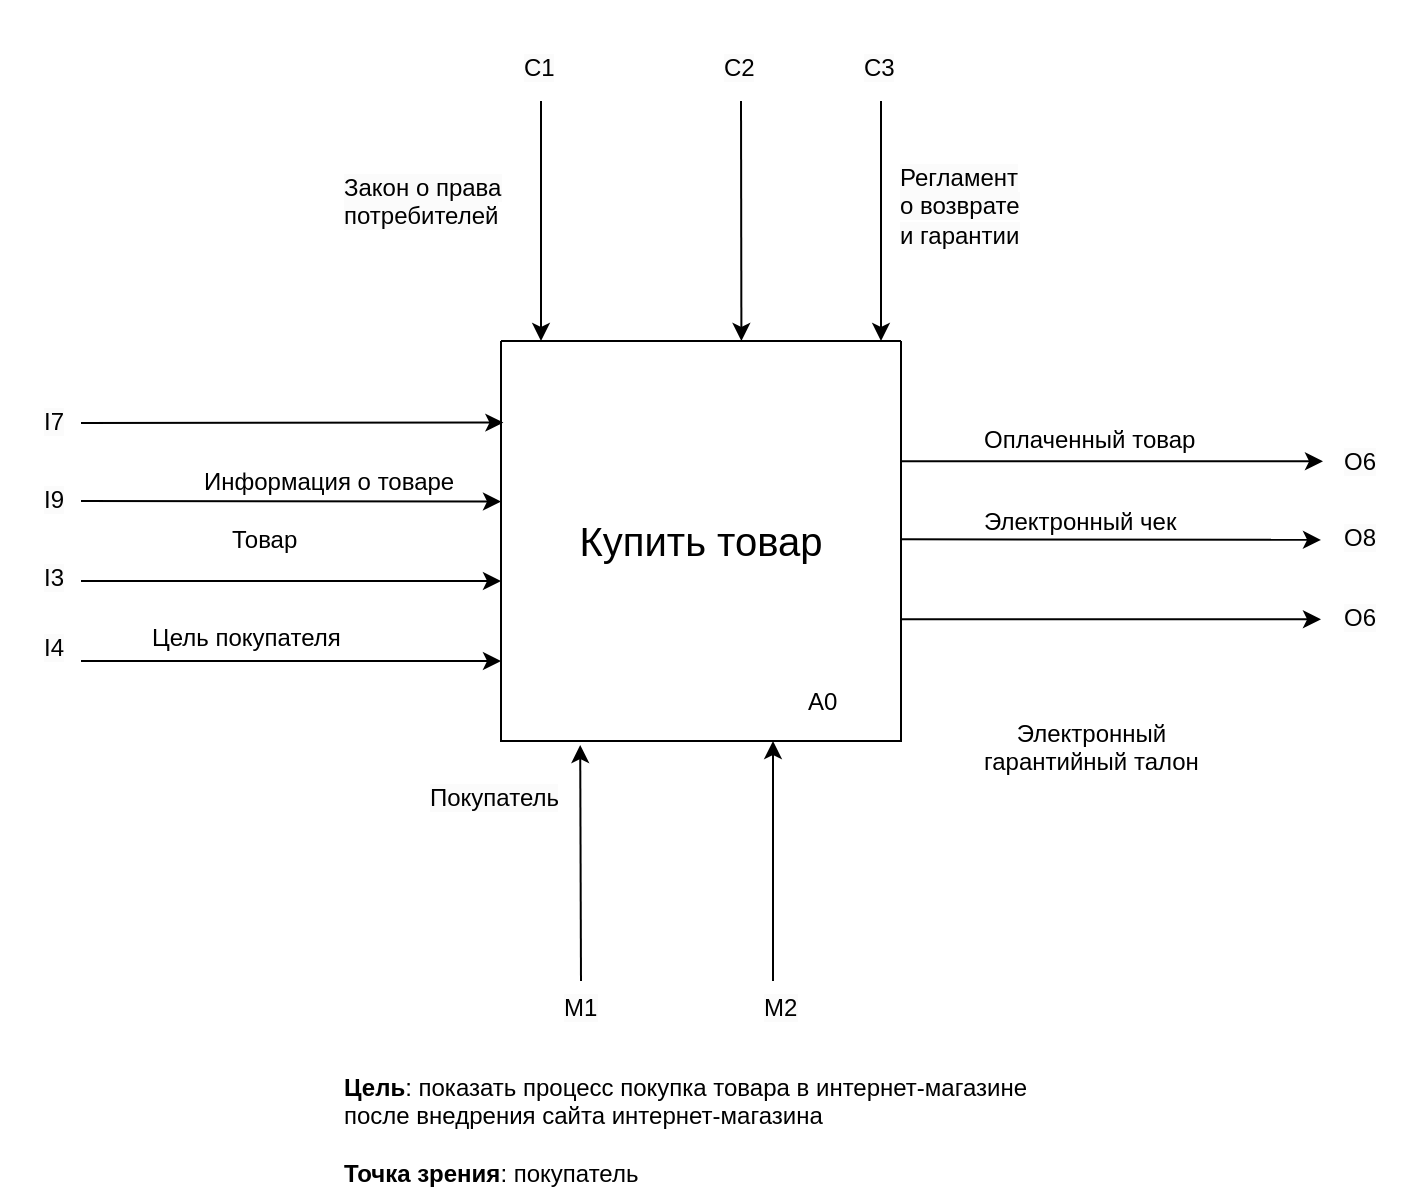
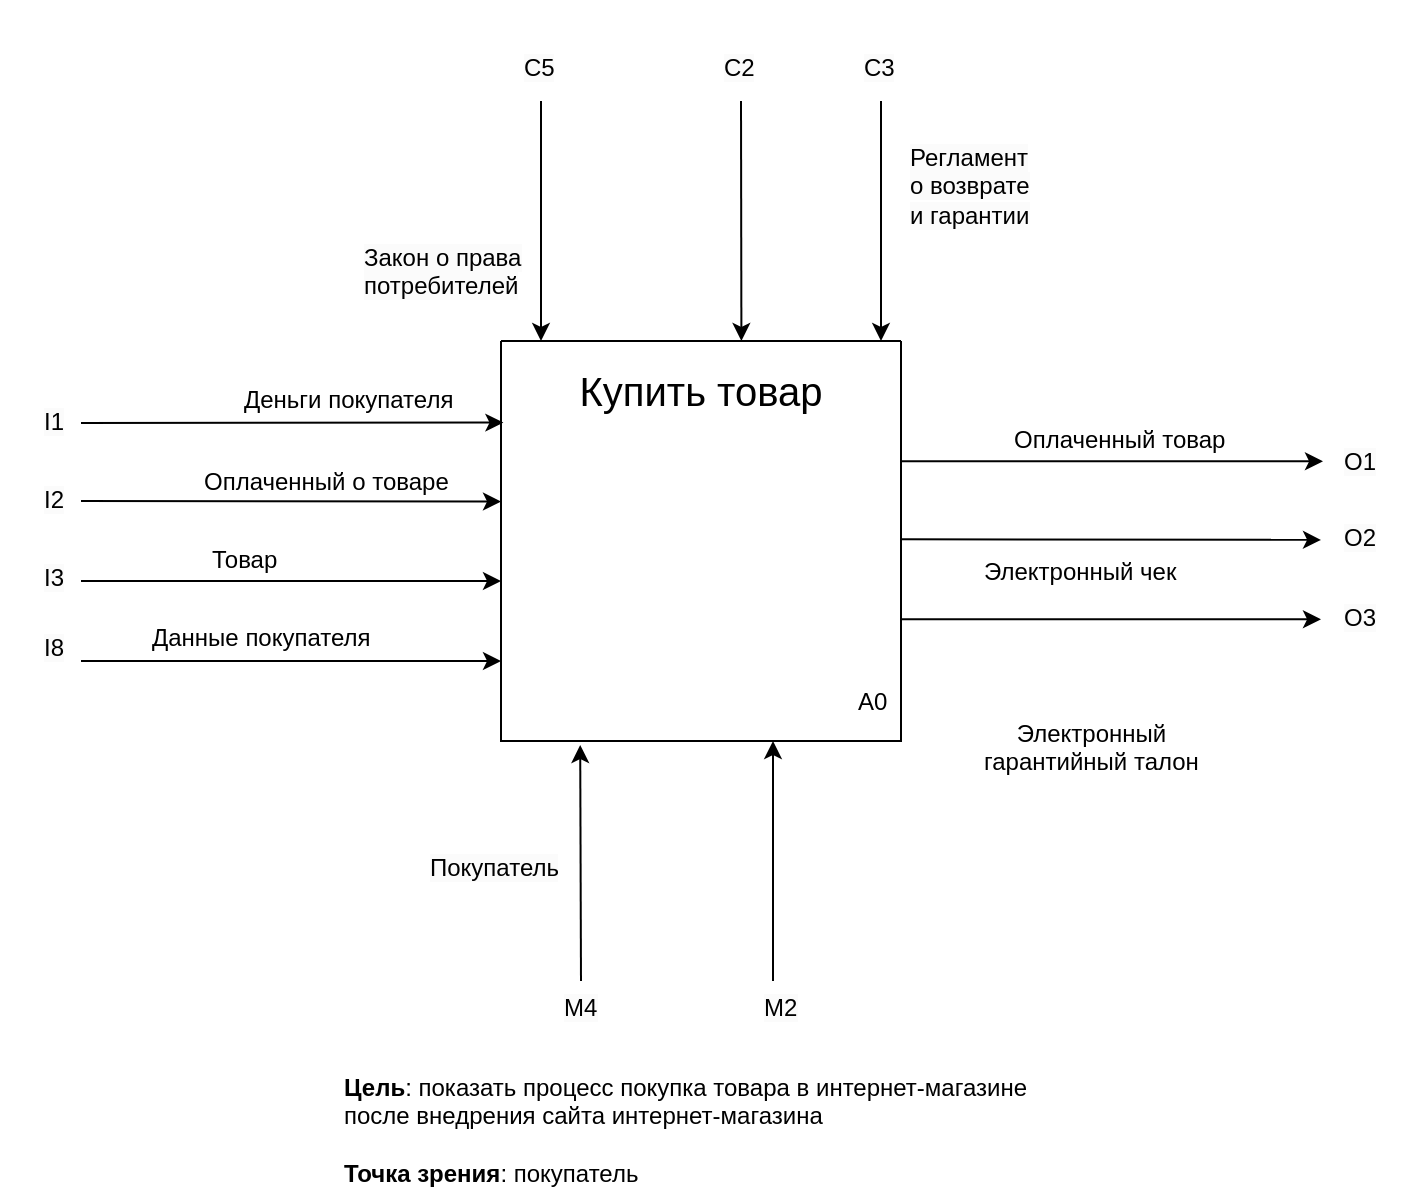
- <mxCell id="10" value="&lt;span style=&quot;caret-color: rgb(0, 0, 0); color: rgb(0, 0, 0); font-family: Helvetica; font-style: normal; font-variant-caps: normal; font-weight: 400; letter-spacing: normal; text-align: center; text-indent: 0px; text-transform: none; word-spacing: 0px; -webkit-text-stroke-width: 0px; background-color: rgb(251, 251, 251); text-decoration: none; float: none; display: inline !important;&quot;&gt;&lt;font style=&quot;font-size: 12px;&quot;&gt;С1&lt;/font&gt;&lt;/span&gt;" style="text;whiteSpace=wrap;html=1;" vertex="1" parent="1"><mxGeometry x="260" y="20" width="20" height="30" as="geometry" /></mxCell>
+ <mxCell id="10" value="&lt;span style=&quot;caret-color: rgb(0, 0, 0); color: rgb(0, 0, 0); font-family: Helvetica; font-style: normal; font-variant-caps: normal; font-weight: 400; letter-spacing: normal; text-align: center; text-indent: 0px; text-transform: none; word-spacing: 0px; -webkit-text-stroke-width: 0px; background-color: rgb(251, 251, 251); text-decoration: none; float: none; display: inline !important;&quot;&gt;&lt;font style=&quot;font-size: 12px;&quot;&gt;С5&lt;/font&gt;&lt;/span&gt;" style="text;whiteSpace=wrap;html=1;" vertex="1" parent="1"><mxGeometry x="260" y="20" width="20" height="30" as="geometry" /></mxCell>
- <mxCell id="8" value="&lt;span style=&quot;caret-color: rgb(0, 0, 0); color: rgb(0, 0, 0); font-family: Helvetica; font-style: normal; font-variant-caps: normal; font-weight: 400; letter-spacing: normal; text-align: center; text-indent: 0px; text-transform: none; word-spacing: 0px; -webkit-text-stroke-width: 0px; background-color: rgb(251, 251, 251); text-decoration: none; float: none; display: inline !important;&quot;&gt;&lt;font style=&quot;font-size: 12px;&quot;&gt;Закон о права потребителей&lt;/font&gt;&lt;/span&gt;" style="text;whiteSpace=wrap;html=1;" vertex="1" parent="1"><mxGeometry x="170" y="80" width="90" height="40" as="geometry" /></mxCell>
+ <mxCell id="8" value="&lt;span style=&quot;caret-color: rgb(0, 0, 0); color: rgb(0, 0, 0); font-family: Helvetica; font-style: normal; font-variant-caps: normal; font-weight: 400; letter-spacing: normal; text-align: center; text-indent: 0px; text-transform: none; word-spacing: 0px; -webkit-text-stroke-width: 0px; background-color: rgb(251, 251, 251); text-decoration: none; float: none; display: inline !important;&quot;&gt;&lt;font style=&quot;font-size: 12px;&quot;&gt;Закон о права потребителей&lt;/font&gt;&lt;/span&gt;" style="text;whiteSpace=wrap;html=1;" vertex="1" parent="1"><mxGeometry x="180" y="115" width="90" height="40" as="geometry" /></mxCell>
- <mxCell id="9" value="&lt;span style=&quot;caret-color: rgb(0, 0, 0); color: rgb(0, 0, 0); font-family: Helvetica; font-style: normal; font-variant-caps: normal; font-weight: 400; letter-spacing: normal; text-align: center; text-indent: 0px; text-transform: none; word-spacing: 0px; -webkit-text-stroke-width: 0px; background-color: rgb(251, 251, 251); text-decoration: none; float: none; display: inline !important;&quot;&gt;&lt;font style=&quot;font-size: 12px;&quot;&gt;Регламент &lt;br&gt;о возврате и гарантии&lt;/font&gt;&lt;/span&gt;" style="text;whiteSpace=wrap;html=1;" vertex="1" parent="1"><mxGeometry x="448" y="75" width="70" height="50" as="geometry" /></mxCell>
+ <mxCell id="9" value="&lt;span style=&quot;caret-color: rgb(0, 0, 0); color: rgb(0, 0, 0); font-family: Helvetica; font-style: normal; font-variant-caps: normal; font-weight: 400; letter-spacing: normal; text-align: center; text-indent: 0px; text-transform: none; word-spacing: 0px; -webkit-text-stroke-width: 0px; background-color: rgb(251, 251, 251); text-decoration: none; float: none; display: inline !important;&quot;&gt;&lt;font style=&quot;font-size: 12px;&quot;&gt;Регламент &lt;br&gt;о возврате и гарантии&lt;/font&gt;&lt;/span&gt;" style="text;whiteSpace=wrap;html=1;" vertex="1" parent="1"><mxGeometry x="453" y="65" width="70" height="50" as="geometry" /></mxCell>
+ <mxCell id="17" value="&lt;div style=&quot;text-align: center;&quot;&gt;Деньги покупателя&lt;/div&gt;" style="text;whiteSpace=wrap;html=1;" vertex="1" parent="1"><mxGeometry x="120" y="186" width="120" height="20" as="geometry" /></mxCell>
- <mxCell id="21" value="&lt;span style=&quot;caret-color: rgb(0, 0, 0); color: rgb(0, 0, 0); font-family: Helvetica; font-style: normal; font-variant-caps: normal; font-weight: 400; letter-spacing: normal; text-align: center; text-indent: 0px; text-transform: none; word-spacing: 0px; -webkit-text-stroke-width: 0px; background-color: rgb(251, 251, 251); text-decoration: none; float: none; display: inline !important;&quot;&gt;&lt;font style=&quot;font-size: 12px;&quot;&gt;I7&lt;/font&gt;&lt;/span&gt;" style="text;whiteSpace=wrap;html=1;" vertex="1" parent="1"><mxGeometry x="20" y="197" width="20" height="30" as="geometry" /></mxCell>
+ <mxCell id="21" value="&lt;span style=&quot;caret-color: rgb(0, 0, 0); color: rgb(0, 0, 0); font-family: Helvetica; font-style: normal; font-variant-caps: normal; font-weight: 400; letter-spacing: normal; text-align: center; text-indent: 0px; text-transform: none; word-spacing: 0px; -webkit-text-stroke-width: 0px; background-color: rgb(251, 251, 251); text-decoration: none; float: none; display: inline !important;&quot;&gt;&lt;font style=&quot;font-size: 12px;&quot;&gt;I1&lt;/font&gt;&lt;/span&gt;" style="text;whiteSpace=wrap;html=1;" vertex="1" parent="1"><mxGeometry x="20" y="197" width="20" height="30" as="geometry" /></mxCell>
- <mxCell id="28" value="&lt;div style=&quot;text-align: center;&quot;&gt;Оплаченный товар&lt;/div&gt;" style="text;whiteSpace=wrap;html=1;" vertex="1" parent="1"><mxGeometry x="490" y="206.09" width="120" height="20" as="geometry" /></mxCell>
+ <mxCell id="28" value="&lt;div style=&quot;text-align: center;&quot;&gt;Оплаченный товар&lt;/div&gt;" style="text;whiteSpace=wrap;html=1;" vertex="1" parent="1"><mxGeometry x="505" y="206.09" width="120" height="20" as="geometry" /></mxCell>
- <mxCell id="31" value="&lt;span style=&quot;caret-color: rgb(0, 0, 0); color: rgb(0, 0, 0); font-family: Helvetica; font-style: normal; font-variant-caps: normal; font-weight: 400; letter-spacing: normal; text-align: center; text-indent: 0px; text-transform: none; word-spacing: 0px; -webkit-text-stroke-width: 0px; background-color: rgb(251, 251, 251); text-decoration: none; float: none; display: inline !important;&quot;&gt;&lt;font style=&quot;font-size: 12px;&quot;&gt;О6&lt;/font&gt;&lt;/span&gt;" style="text;whiteSpace=wrap;html=1;" vertex="1" parent="1"><mxGeometry x="670" y="217" width="20" height="30" as="geometry" /></mxCell>
+ <mxCell id="31" value="&lt;span style=&quot;caret-color: rgb(0, 0, 0); color: rgb(0, 0, 0); font-family: Helvetica; font-style: normal; font-variant-caps: normal; font-weight: 400; letter-spacing: normal; text-align: center; text-indent: 0px; text-transform: none; word-spacing: 0px; -webkit-text-stroke-width: 0px; background-color: rgb(251, 251, 251); text-decoration: none; float: none; display: inline !important;&quot;&gt;&lt;font style=&quot;font-size: 12px;&quot;&gt;О1&lt;/font&gt;&lt;/span&gt;" style="text;whiteSpace=wrap;html=1;" vertex="1" parent="1"><mxGeometry x="670" y="217" width="20" height="30" as="geometry" /></mxCell>
- <mxCell id="18" value="&lt;div style=&quot;text-align: center;&quot;&gt;Информация о товаре&lt;/div&gt;" style="text;whiteSpace=wrap;html=1;" vertex="1" parent="1"><mxGeometry x="100" y="227" width="140" height="20" as="geometry" /></mxCell>
+ <mxCell id="18" value="&lt;div style=&quot;text-align: center;&quot;&gt;Оплаченный о товаре&lt;/div&gt;" style="text;whiteSpace=wrap;html=1;" vertex="1" parent="1"><mxGeometry x="100" y="227" width="140" height="20" as="geometry" /></mxCell>
- <mxCell id="22" value="&lt;span style=&quot;caret-color: rgb(0, 0, 0); color: rgb(0, 0, 0); font-family: Helvetica; font-style: normal; font-variant-caps: normal; font-weight: 400; letter-spacing: normal; text-align: center; text-indent: 0px; text-transform: none; word-spacing: 0px; -webkit-text-stroke-width: 0px; background-color: rgb(251, 251, 251); text-decoration: none; float: none; display: inline !important;&quot;&gt;&lt;font style=&quot;font-size: 12px;&quot;&gt;I9&lt;/font&gt;&lt;/span&gt;" style="text;whiteSpace=wrap;html=1;" vertex="1" parent="1"><mxGeometry x="20" y="236" width="20" height="30" as="geometry" /></mxCell>
+ <mxCell id="22" value="&lt;span style=&quot;caret-color: rgb(0, 0, 0); color: rgb(0, 0, 0); font-family: Helvetica; font-style: normal; font-variant-caps: normal; font-weight: 400; letter-spacing: normal; text-align: center; text-indent: 0px; text-transform: none; word-spacing: 0px; -webkit-text-stroke-width: 0px; background-color: rgb(251, 251, 251); text-decoration: none; float: none; display: inline !important;&quot;&gt;&lt;font style=&quot;font-size: 12px;&quot;&gt;I2&lt;/font&gt;&lt;/span&gt;" style="text;whiteSpace=wrap;html=1;" vertex="1" parent="1"><mxGeometry x="20" y="236" width="20" height="30" as="geometry" /></mxCell>
- <mxCell id="29" value="&lt;div style=&quot;text-align: center;&quot;&gt;Электронный чек&lt;/div&gt;" style="text;whiteSpace=wrap;html=1;" vertex="1" parent="1"><mxGeometry x="490" y="247.09" width="120" height="20" as="geometry" /></mxCell>
+ <mxCell id="29" value="&lt;div style=&quot;text-align: center;&quot;&gt;Электронный чек&lt;/div&gt;" style="text;whiteSpace=wrap;html=1;" vertex="1" parent="1"><mxGeometry x="490" y="272.09" width="120" height="20" as="geometry" /></mxCell>
- <mxCell id="19" value="&lt;div style=&quot;text-align: center;&quot;&gt;Товар&lt;/div&gt;" style="text;whiteSpace=wrap;html=1;" vertex="1" parent="1"><mxGeometry x="114" y="256" width="50" height="20" as="geometry" /></mxCell>
+ <mxCell id="19" value="&lt;div style=&quot;text-align: center;&quot;&gt;Товар&lt;/div&gt;" style="text;whiteSpace=wrap;html=1;" vertex="1" parent="1"><mxGeometry x="104" y="266" width="50" height="20" as="geometry" /></mxCell>
- <mxCell id="32" value="&lt;span style=&quot;caret-color: rgb(0, 0, 0); color: rgb(0, 0, 0); font-family: Helvetica; font-style: normal; font-variant-caps: normal; font-weight: 400; letter-spacing: normal; text-align: center; text-indent: 0px; text-transform: none; word-spacing: 0px; -webkit-text-stroke-width: 0px; background-color: rgb(251, 251, 251); text-decoration: none; float: none; display: inline !important;&quot;&gt;&lt;font style=&quot;font-size: 12px;&quot;&gt;O8&lt;/font&gt;&lt;/span&gt;" style="text;whiteSpace=wrap;html=1;" vertex="1" parent="1"><mxGeometry x="670" y="255" width="20" height="30" as="geometry" /></mxCell>
+ <mxCell id="32" value="&lt;span style=&quot;caret-color: rgb(0, 0, 0); color: rgb(0, 0, 0); font-family: Helvetica; font-style: normal; font-variant-caps: normal; font-weight: 400; letter-spacing: normal; text-align: center; text-indent: 0px; text-transform: none; word-spacing: 0px; -webkit-text-stroke-width: 0px; background-color: rgb(251, 251, 251); text-decoration: none; float: none; display: inline !important;&quot;&gt;&lt;font style=&quot;font-size: 12px;&quot;&gt;O2&lt;/font&gt;&lt;/span&gt;" style="text;whiteSpace=wrap;html=1;" vertex="1" parent="1"><mxGeometry x="670" y="255" width="20" height="30" as="geometry" /></mxCell>
- <mxCell id="3" value="&lt;font style=&quot;font-size: 20px;&quot;&gt;Купить товар&lt;/font&gt;" style="text;html=1;align=center;verticalAlign=middle;resizable=0;points=[];autosize=1;strokeColor=none;fillColor=none;" vertex="1" parent="2"><mxGeometry x="25" y="80" width="150" height="40" as="geometry" /></mxCell>
+ <mxCell id="3" value="&lt;font style=&quot;font-size: 20px;&quot;&gt;Купить товар&lt;/font&gt;" style="text;html=1;align=center;verticalAlign=middle;resizable=0;points=[];autosize=1;strokeColor=none;fillColor=none;" vertex="1" parent="2"><mxGeometry x="25" y="5" width="150" height="40" as="geometry" /></mxCell>
- <mxCell id="33" value="&lt;span style=&quot;caret-color: rgb(0, 0, 0); color: rgb(0, 0, 0); font-family: Helvetica; font-style: normal; font-variant-caps: normal; font-weight: 400; letter-spacing: normal; text-align: center; text-indent: 0px; text-transform: none; word-spacing: 0px; -webkit-text-stroke-width: 0px; background-color: rgb(251, 251, 251); text-decoration: none; float: none; display: inline !important;&quot;&gt;&lt;font style=&quot;font-size: 12px;&quot;&gt;O6&lt;/font&gt;&lt;/span&gt;" style="text;whiteSpace=wrap;html=1;" vertex="1" parent="1"><mxGeometry x="670" y="295" width="20" height="30" as="geometry" /></mxCell>
+ <mxCell id="33" value="&lt;span style=&quot;caret-color: rgb(0, 0, 0); color: rgb(0, 0, 0); font-family: Helvetica; font-style: normal; font-variant-caps: normal; font-weight: 400; letter-spacing: normal; text-align: center; text-indent: 0px; text-transform: none; word-spacing: 0px; -webkit-text-stroke-width: 0px; background-color: rgb(251, 251, 251); text-decoration: none; float: none; display: inline !important;&quot;&gt;&lt;font style=&quot;font-size: 12px;&quot;&gt;O3&lt;/font&gt;&lt;/span&gt;" style="text;whiteSpace=wrap;html=1;" vertex="1" parent="1"><mxGeometry x="670" y="295" width="20" height="30" as="geometry" /></mxCell>
- <mxCell id="20" value="&lt;div style=&quot;text-align: center;&quot;&gt;Цель покупателя&lt;/div&gt;" style="text;whiteSpace=wrap;html=1;" vertex="1" parent="1"><mxGeometry x="74" y="305" width="146" height="20" as="geometry" /></mxCell>
+ <mxCell id="20" value="&lt;div style=&quot;text-align: center;&quot;&gt;Данные покупателя&lt;/div&gt;" style="text;whiteSpace=wrap;html=1;" vertex="1" parent="1"><mxGeometry x="74" y="305" width="146" height="20" as="geometry" /></mxCell>
- <mxCell id="24" value="&lt;span style=&quot;caret-color: rgb(0, 0, 0); color: rgb(0, 0, 0); font-family: Helvetica; font-style: normal; font-variant-caps: normal; font-weight: 400; letter-spacing: normal; text-align: center; text-indent: 0px; text-transform: none; word-spacing: 0px; -webkit-text-stroke-width: 0px; background-color: rgb(251, 251, 251); text-decoration: none; float: none; display: inline !important;&quot;&gt;&lt;font style=&quot;font-size: 12px;&quot;&gt;I4&lt;/font&gt;&lt;/span&gt;" style="text;whiteSpace=wrap;html=1;" vertex="1" parent="1"><mxGeometry x="20" y="310" width="20" height="30" as="geometry" /></mxCell>
+ <mxCell id="24" value="&lt;span style=&quot;caret-color: rgb(0, 0, 0); color: rgb(0, 0, 0); font-family: Helvetica; font-style: normal; font-variant-caps: normal; font-weight: 400; letter-spacing: normal; text-align: center; text-indent: 0px; text-transform: none; word-spacing: 0px; -webkit-text-stroke-width: 0px; background-color: rgb(251, 251, 251); text-decoration: none; float: none; display: inline !important;&quot;&gt;&lt;font style=&quot;font-size: 12px;&quot;&gt;I8&lt;/font&gt;&lt;/span&gt;" style="text;whiteSpace=wrap;html=1;" vertex="1" parent="1"><mxGeometry x="20" y="310" width="20" height="30" as="geometry" /></mxCell>
- <mxCell id="4" value="&lt;div style=&quot;text-align: center;&quot;&gt;А0&lt;/div&gt;" style="text;whiteSpace=wrap;html=1;" vertex="1" parent="2"><mxGeometry x="152" y="167" width="20" height="30" as="geometry" /></mxCell>
+ <mxCell id="4" value="&lt;div style=&quot;text-align: center;&quot;&gt;А0&lt;/div&gt;" style="text;whiteSpace=wrap;html=1;" vertex="1" parent="2"><mxGeometry x="177" y="167" width="20" height="30" as="geometry" /></mxCell>
- <mxCell id="36" value="&lt;span style=&quot;caret-color: rgb(0, 0, 0); color: rgb(0, 0, 0); font-family: Helvetica; font-style: normal; font-variant-caps: normal; font-weight: 400; letter-spacing: normal; text-align: center; text-indent: 0px; text-transform: none; word-spacing: 0px; -webkit-text-stroke-width: 0px; background-color: rgb(251, 251, 251); text-decoration: none; float: none; display: inline !important;&quot;&gt;&lt;font style=&quot;font-size: 12px;&quot;&gt;Покупатель&lt;/font&gt;&lt;/span&gt;" style="text;whiteSpace=wrap;html=1;" vertex="1" parent="1"><mxGeometry x="213" y="385" width="70" height="40" as="geometry" /></mxCell>
+ <mxCell id="36" value="&lt;span style=&quot;caret-color: rgb(0, 0, 0); color: rgb(0, 0, 0); font-family: Helvetica; font-style: normal; font-variant-caps: normal; font-weight: 400; letter-spacing: normal; text-align: center; text-indent: 0px; text-transform: none; word-spacing: 0px; -webkit-text-stroke-width: 0px; background-color: rgb(251, 251, 251); text-decoration: none; float: none; display: inline !important;&quot;&gt;&lt;font style=&quot;font-size: 12px;&quot;&gt;Покупатель&lt;/font&gt;&lt;/span&gt;" style="text;whiteSpace=wrap;html=1;" vertex="1" parent="1"><mxGeometry x="213" y="420" width="70" height="40" as="geometry" /></mxCell>
- <mxCell id="37" value="&lt;span style=&quot;caret-color: rgb(0, 0, 0); color: rgb(0, 0, 0); font-family: Helvetica; font-style: normal; font-variant-caps: normal; font-weight: 400; letter-spacing: normal; text-align: center; text-indent: 0px; text-transform: none; word-spacing: 0px; -webkit-text-stroke-width: 0px; background-color: rgb(251, 251, 251); text-decoration: none; float: none; display: inline !important;&quot;&gt;&lt;font style=&quot;font-size: 12px;&quot;&gt;M1&lt;/font&gt;&lt;/span&gt;" style="text;whiteSpace=wrap;html=1;" vertex="1" parent="1"><mxGeometry x="280" y="490" width="20" height="30" as="geometry" /></mxCell>
+ <mxCell id="37" value="&lt;span style=&quot;caret-color: rgb(0, 0, 0); color: rgb(0, 0, 0); font-family: Helvetica; font-style: normal; font-variant-caps: normal; font-weight: 400; letter-spacing: normal; text-align: center; text-indent: 0px; text-transform: none; word-spacing: 0px; -webkit-text-stroke-width: 0px; background-color: rgb(251, 251, 251); text-decoration: none; float: none; display: inline !important;&quot;&gt;&lt;font style=&quot;font-size: 12px;&quot;&gt;M4&lt;/font&gt;&lt;/span&gt;" style="text;whiteSpace=wrap;html=1;" vertex="1" parent="1"><mxGeometry x="280" y="490" width="20" height="30" as="geometry" /></mxCell>
